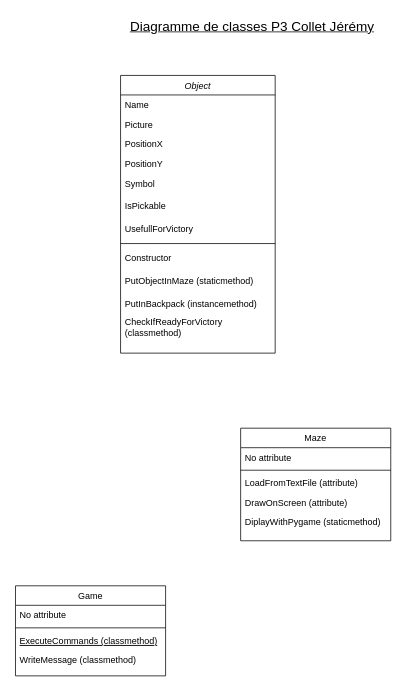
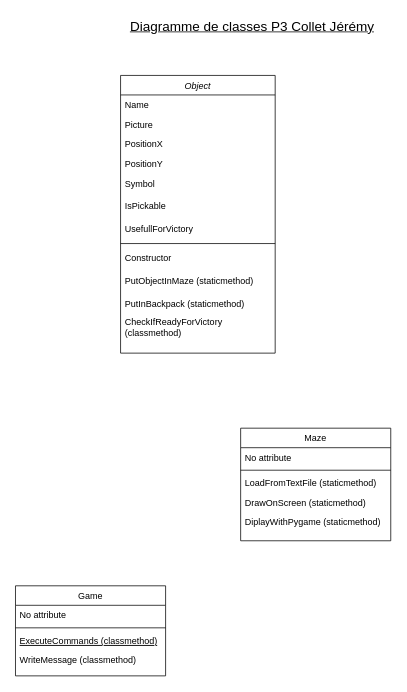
- <mxCell id="13" value="PutInBackpack (instancemethod)" style="text;html=1;strokeColor=none;fillColor=none;align=left;verticalAlign=middle;whiteSpace=wrap;rounded=0;spacingLeft=4;" parent="2" vertex="1"><mxGeometry y="290" width="206" height="30" as="geometry" /></mxCell>
+ <mxCell id="13" value="PutInBackpack (staticmethod)" style="text;html=1;strokeColor=none;fillColor=none;align=left;verticalAlign=middle;whiteSpace=wrap;rounded=0;spacingLeft=4;" parent="2" vertex="1"><mxGeometry y="290" width="206" height="30" as="geometry" /></mxCell>
- <mxCell id="18" value="LoadFromTextFile (attribute)" style="text;align=left;verticalAlign=top;spacingLeft=4;spacingRight=4;overflow=hidden;rotatable=0;points=[[0,0.5],[1,0.5]];portConstraint=eastwest;" parent="15" vertex="1"><mxGeometry y="60" width="200" height="26" as="geometry" /></mxCell>
+ <mxCell id="18" value="LoadFromTextFile (staticmethod)" style="text;align=left;verticalAlign=top;spacingLeft=4;spacingRight=4;overflow=hidden;rotatable=0;points=[[0,0.5],[1,0.5]];portConstraint=eastwest;" parent="15" vertex="1"><mxGeometry y="60" width="200" height="26" as="geometry" /></mxCell>
- <mxCell id="19" value="DrawOnScreen (attribute)" style="text;align=left;verticalAlign=top;spacingLeft=4;spacingRight=4;overflow=hidden;rotatable=0;points=[[0,0.5],[1,0.5]];portConstraint=eastwest;" parent="15" vertex="1"><mxGeometry y="86" width="200" height="24" as="geometry" /></mxCell>
+ <mxCell id="19" value="DrawOnScreen (staticmethod)" style="text;align=left;verticalAlign=top;spacingLeft=4;spacingRight=4;overflow=hidden;rotatable=0;points=[[0,0.5],[1,0.5]];portConstraint=eastwest;" parent="15" vertex="1"><mxGeometry y="86" width="200" height="24" as="geometry" /></mxCell>
